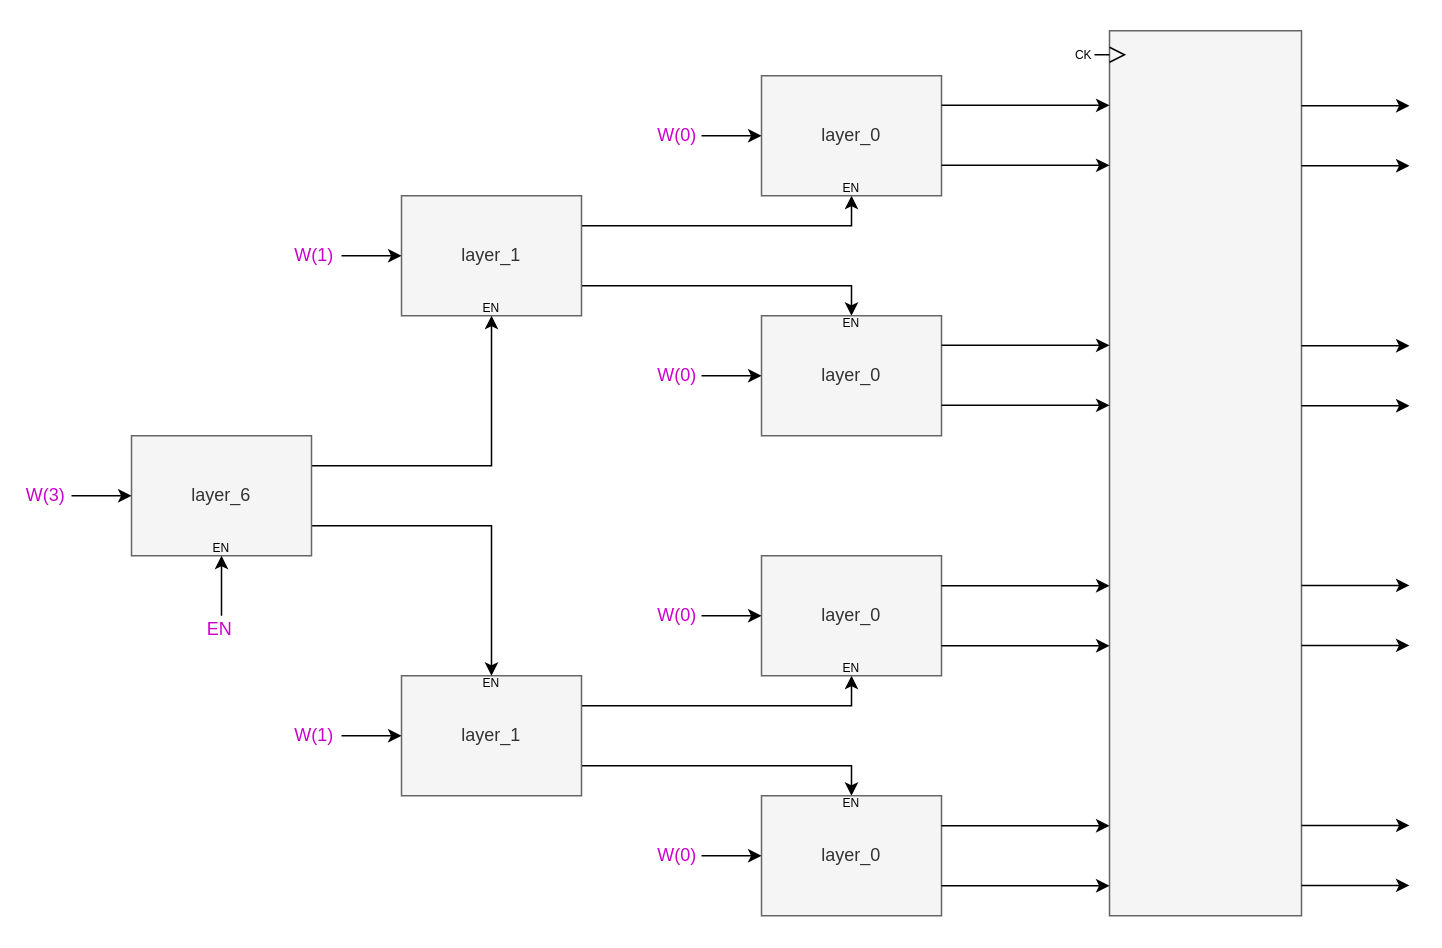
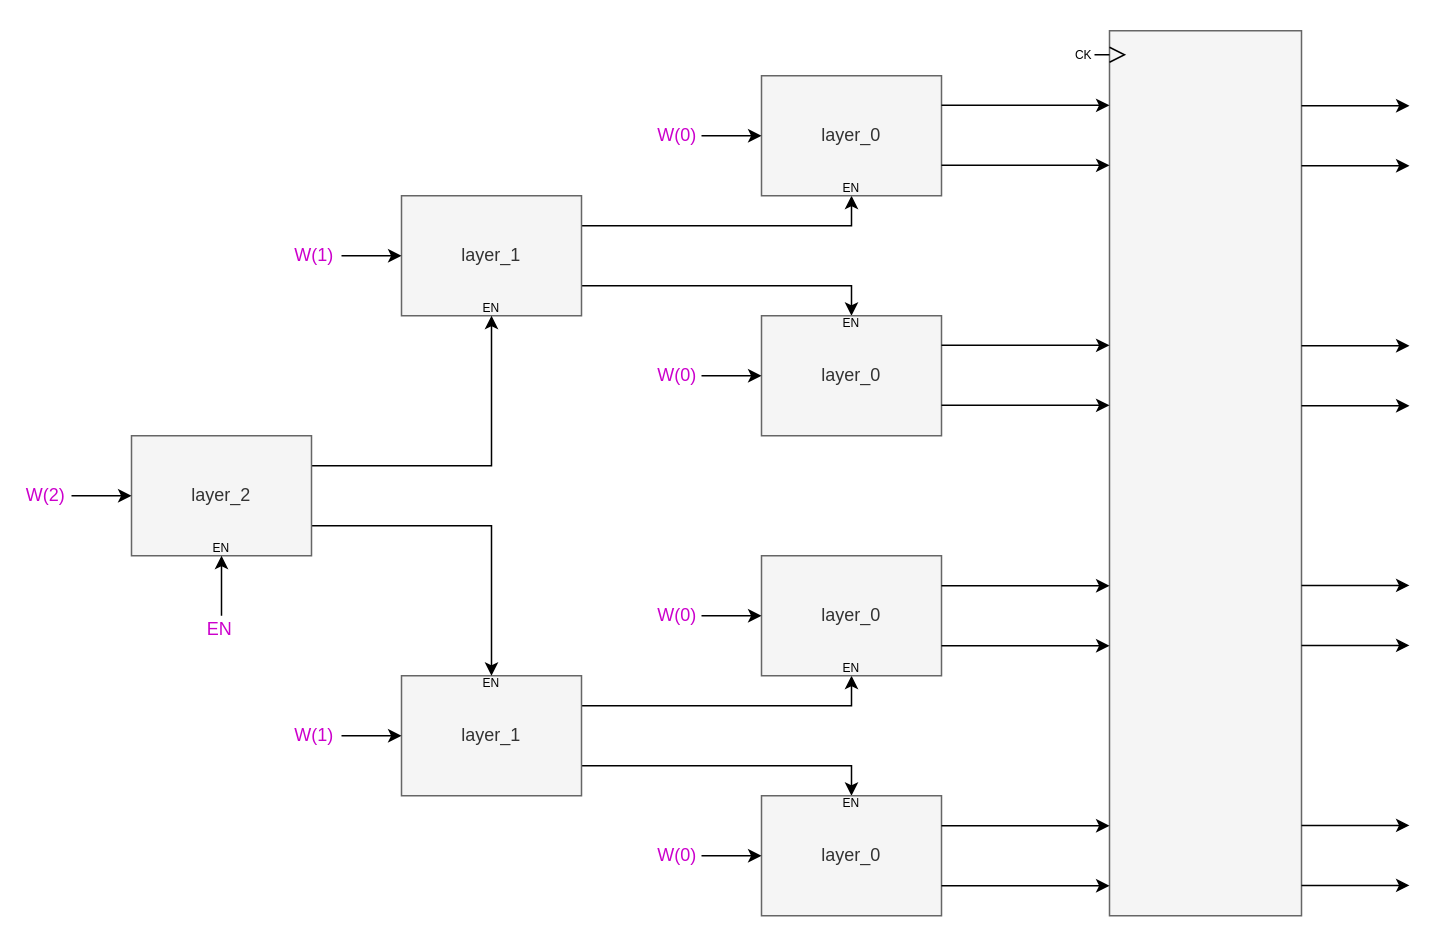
- <mxCell id="51" value="&lt;font color=&quot;#cc00cc&quot;&gt;W(3)&lt;/font&gt;" style="text;html=1;strokeColor=none;fillColor=none;align=center;verticalAlign=middle;whiteSpace=wrap;rounded=0;" vertex="1" parent="1"><mxGeometry x="20" y="323" width="20" height="14" as="geometry" /></mxCell>
+ <mxCell id="51" value="&lt;font color=&quot;#cc00cc&quot;&gt;W(2)&lt;/font&gt;" style="text;html=1;strokeColor=none;fillColor=none;align=center;verticalAlign=middle;whiteSpace=wrap;rounded=0;" vertex="1" parent="1"><mxGeometry x="20" y="323" width="20" height="14" as="geometry" /></mxCell>
- <mxCell id="48" value="layer_6" style="rounded=0;whiteSpace=wrap;html=1;fillColor=#f5f5f5;fontColor=#333333;strokeColor=#666666;" vertex="1" parent="1"><mxGeometry x="87" y="290" width="120" height="80" as="geometry" /></mxCell>
+ <mxCell id="48" value="layer_2" style="rounded=0;whiteSpace=wrap;html=1;fillColor=#f5f5f5;fontColor=#333333;strokeColor=#666666;" vertex="1" parent="1"><mxGeometry x="87" y="290" width="120" height="80" as="geometry" /></mxCell>
